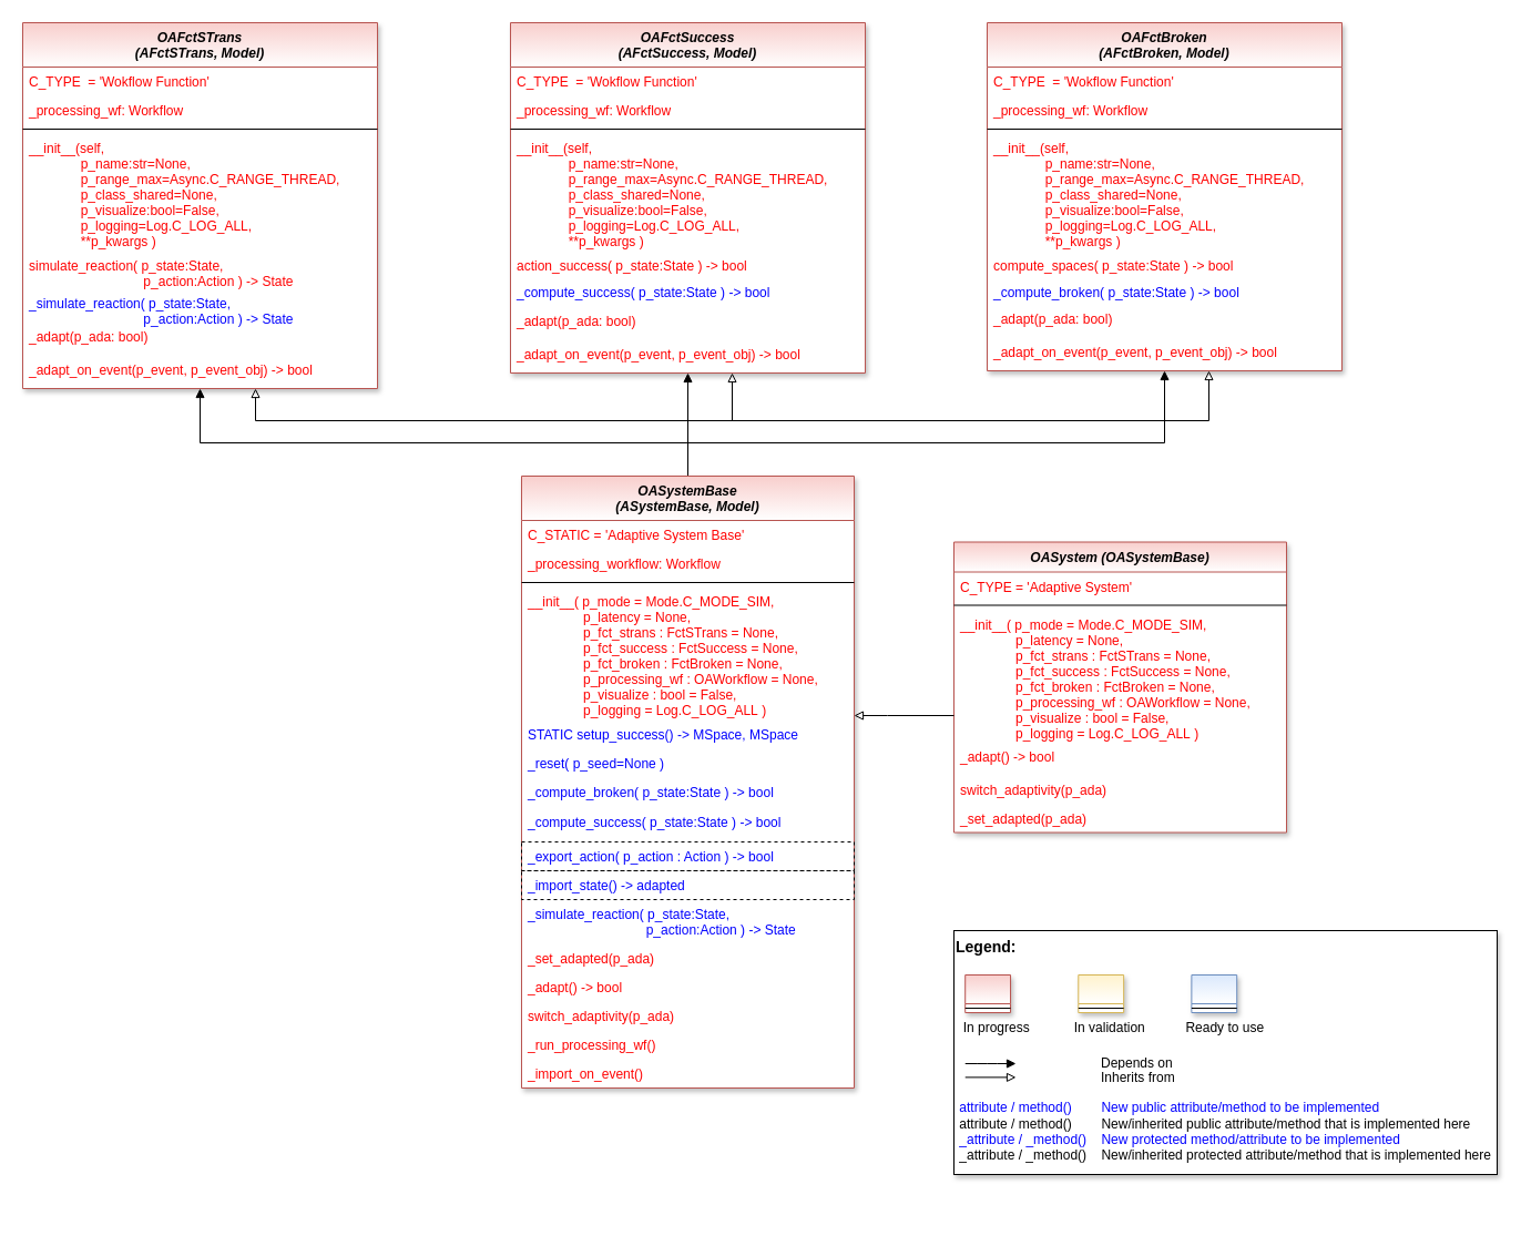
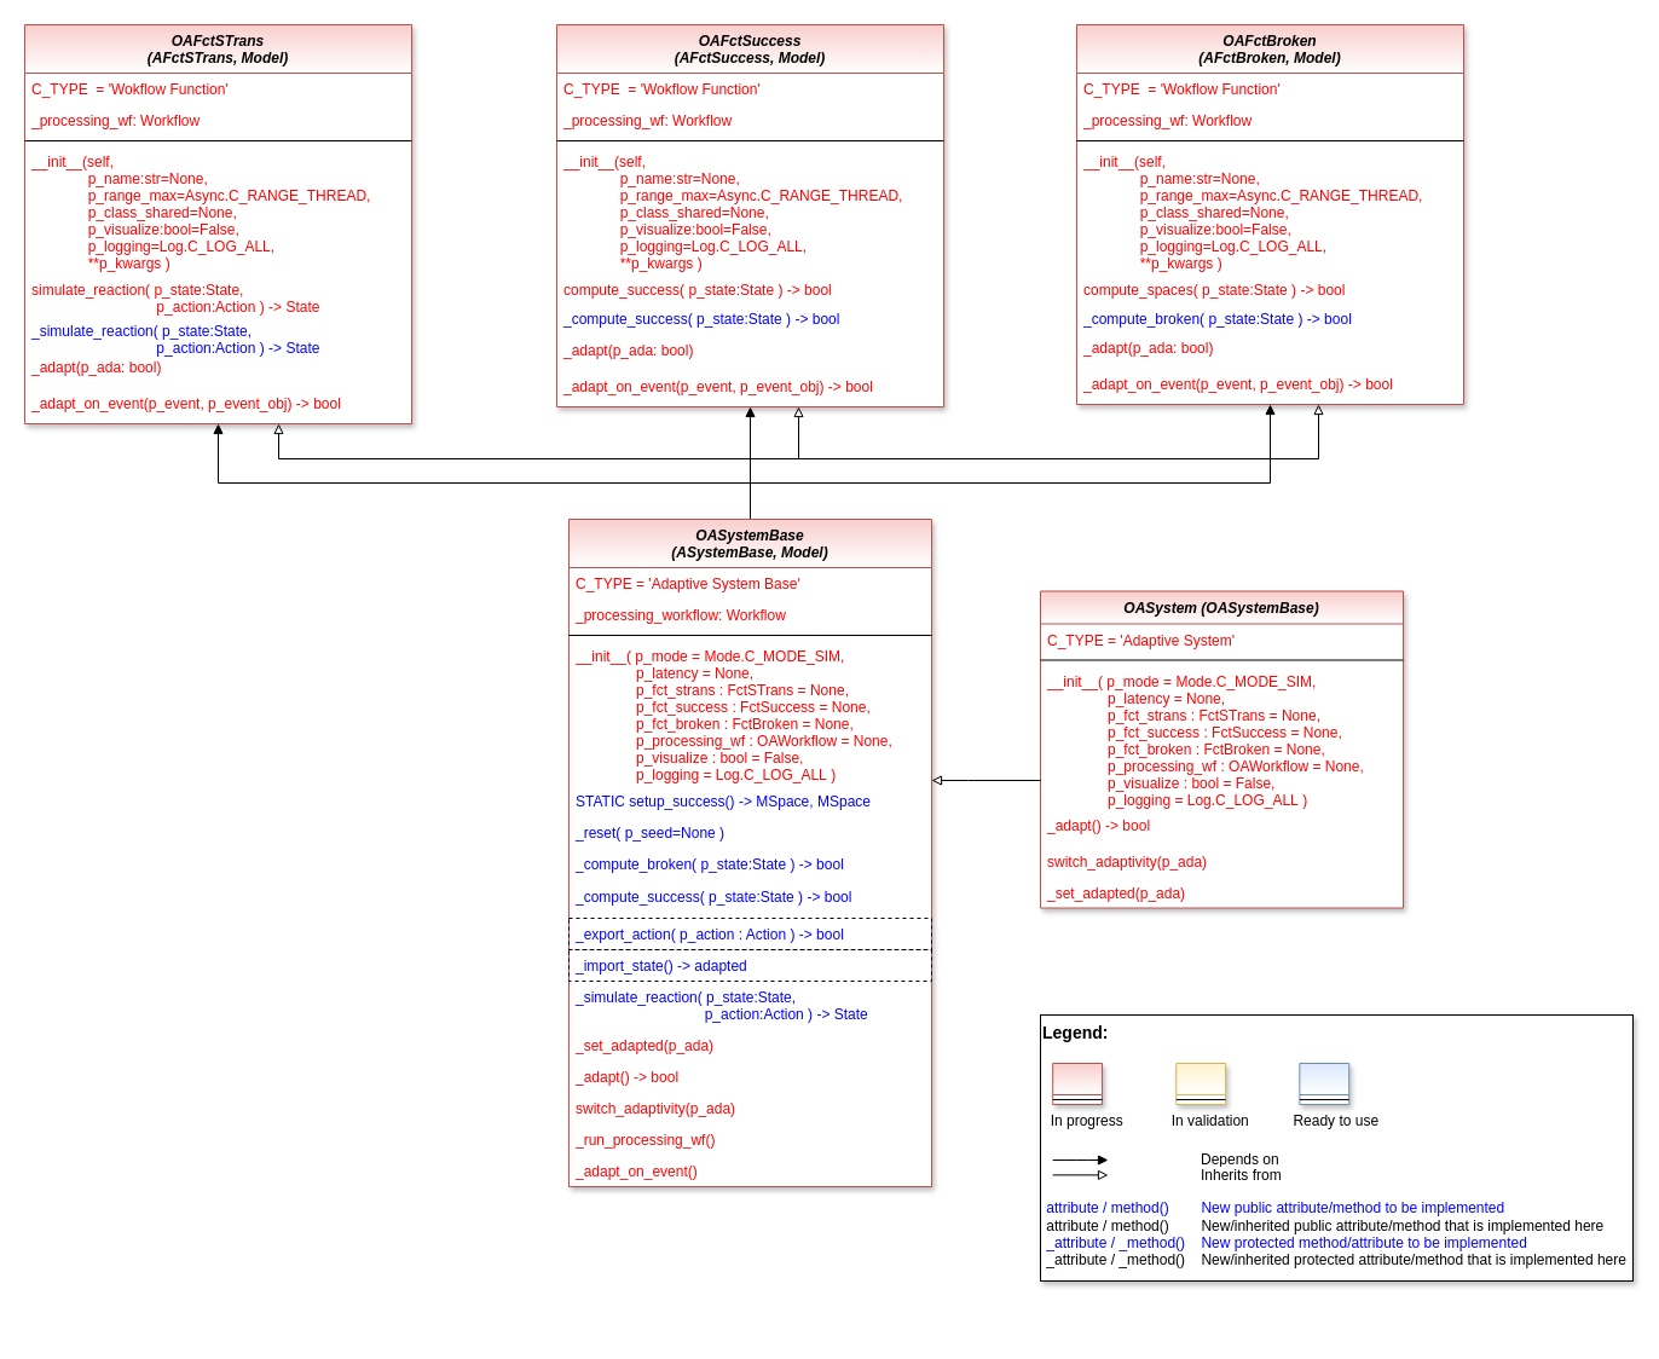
- <mxCell id="47" value="action_success( p_state:State ) -&gt; bool" style="text;align=left;verticalAlign=top;spacingLeft=4;spacingRight=4;overflow=hidden;rotatable=0;points=[[0,0.5],[1,0.5]];portConstraint=eastwest;fontColor=#FF0000;" vertex="1" parent="42"><mxGeometry y="206" width="320" height="24" as="geometry" /></mxCell>
+ <mxCell id="47" value="compute_success( p_state:State ) -&gt; bool" style="text;align=left;verticalAlign=top;spacingLeft=4;spacingRight=4;overflow=hidden;rotatable=0;points=[[0,0.5],[1,0.5]];portConstraint=eastwest;fontColor=#FF0000;" vertex="1" parent="42"><mxGeometry y="206" width="320" height="24" as="geometry" /></mxCell>
- <mxCell id="9" value="C_STATIC = 'Adaptive System Base'" style="text;align=left;verticalAlign=top;spacingLeft=4;spacingRight=4;overflow=hidden;rotatable=0;points=[[0,0.5],[1,0.5]];portConstraint=eastwest;fontColor=#FF0000;" vertex="1" parent="8"><mxGeometry y="40" width="300" height="26" as="geometry" /></mxCell>
+ <mxCell id="9" value="C_TYPE = 'Adaptive System Base'" style="text;align=left;verticalAlign=top;spacingLeft=4;spacingRight=4;overflow=hidden;rotatable=0;points=[[0,0.5],[1,0.5]];portConstraint=eastwest;fontColor=#FF0000;" vertex="1" parent="8"><mxGeometry y="40" width="300" height="26" as="geometry" /></mxCell>
- <mxCell id="24" value="_import_on_event()" style="text;align=left;verticalAlign=top;spacingLeft=4;spacingRight=4;overflow=hidden;rotatable=0;points=[[0,0.5],[1,0.5]];portConstraint=eastwest;fontColor=#FF0000;" vertex="1" parent="8"><mxGeometry y="526" width="300" height="26" as="geometry" /></mxCell>
+ <mxCell id="24" value="_adapt_on_event()" style="text;align=left;verticalAlign=top;spacingLeft=4;spacingRight=4;overflow=hidden;rotatable=0;points=[[0,0.5],[1,0.5]];portConstraint=eastwest;fontColor=#FF0000;" vertex="1" parent="8"><mxGeometry y="526" width="300" height="26" as="geometry" /></mxCell>
